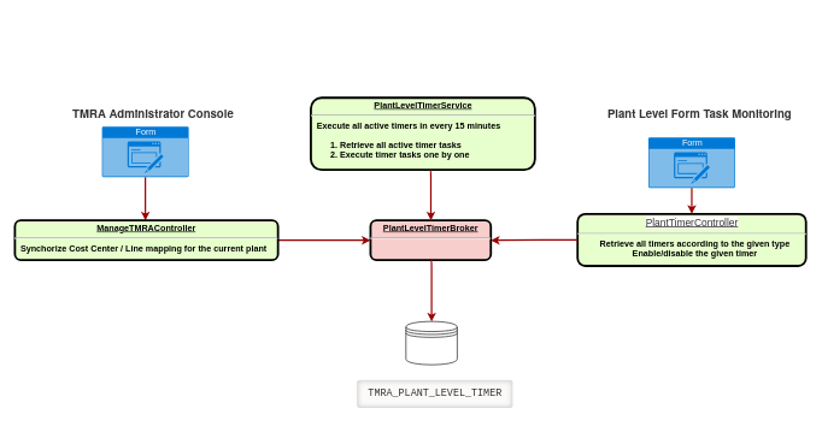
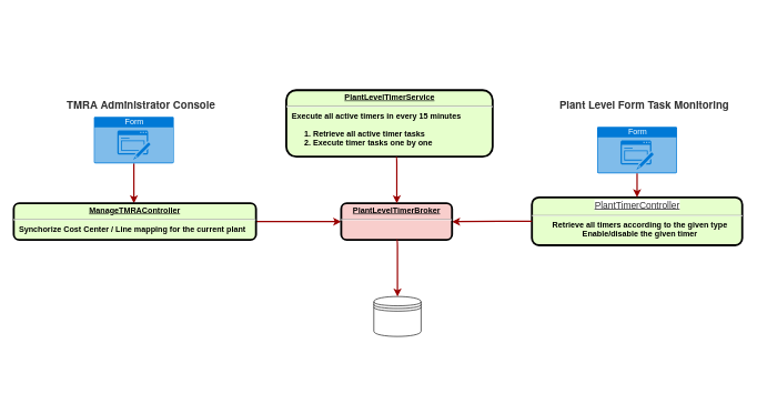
- <mxCell id="7" value="&lt;pre class=&quot;code sql&quot; style=&quot;margin-top: 0px ; margin-bottom: 1.4em ; padding: 0.7em 1em ; font-family: &amp;#34;consolas&amp;#34; , &amp;#34;andale mono wt&amp;#34; , &amp;#34;andale mono&amp;#34; , &amp;#34;bitstream vera sans mono&amp;#34; , &amp;#34;nimbus mono l&amp;#34; , &amp;#34;monaco&amp;#34; , &amp;#34;courier new&amp;#34; , monospace ; font-size: 14px ; direction: ltr ; text-align: left ; background-color: rgb(251 , 250 , 249) ; color: rgb(51 , 51 , 51) ; box-shadow: rgb(204 , 204 , 204) 0px 0px 0.5em inset ; border-radius: 2px ; overflow: auto ; overflow-wrap: normal ; border: 1px solid rgb(204 , 204 , 204)&quot;&gt;TMRA_PLANT_LEVEL_TIMER&lt;/pre&gt;" style="text;html=1;align=center;verticalAlign=middle;resizable=0;points=[];autosize=1;strokeColor=none;" vertex="1" parent="1"><mxGeometry x="496" y="525" width="210" height="60" as="geometry" /></mxCell>
